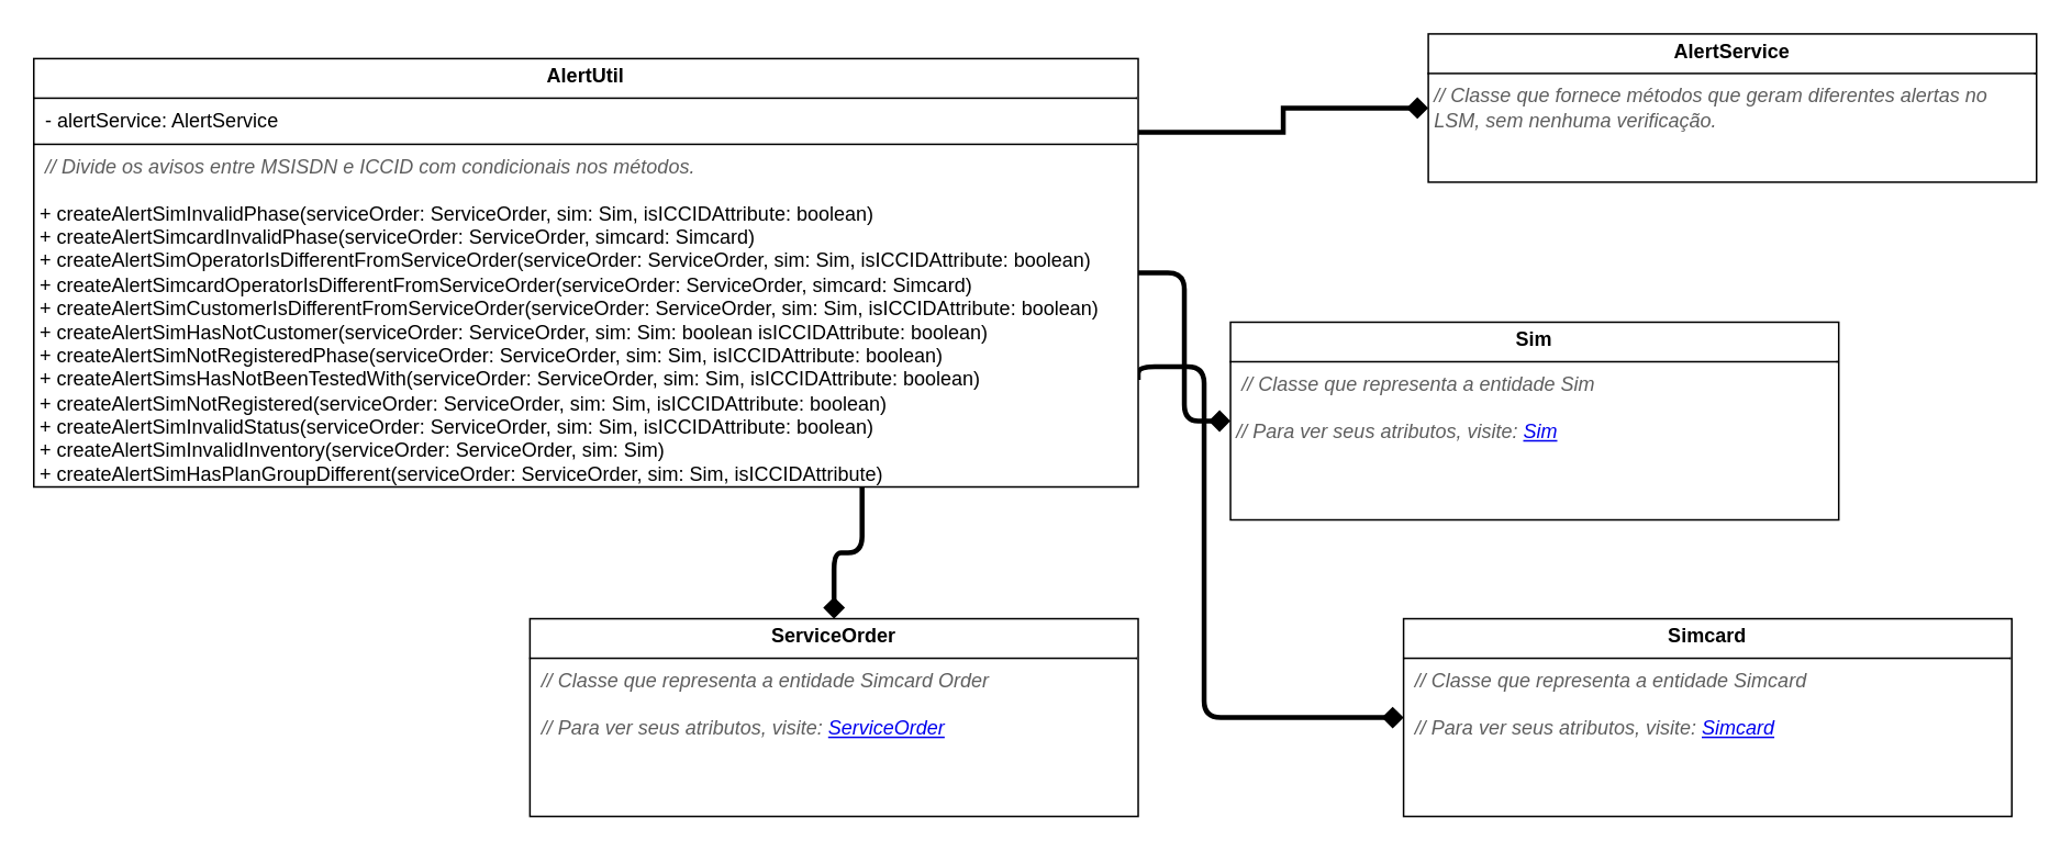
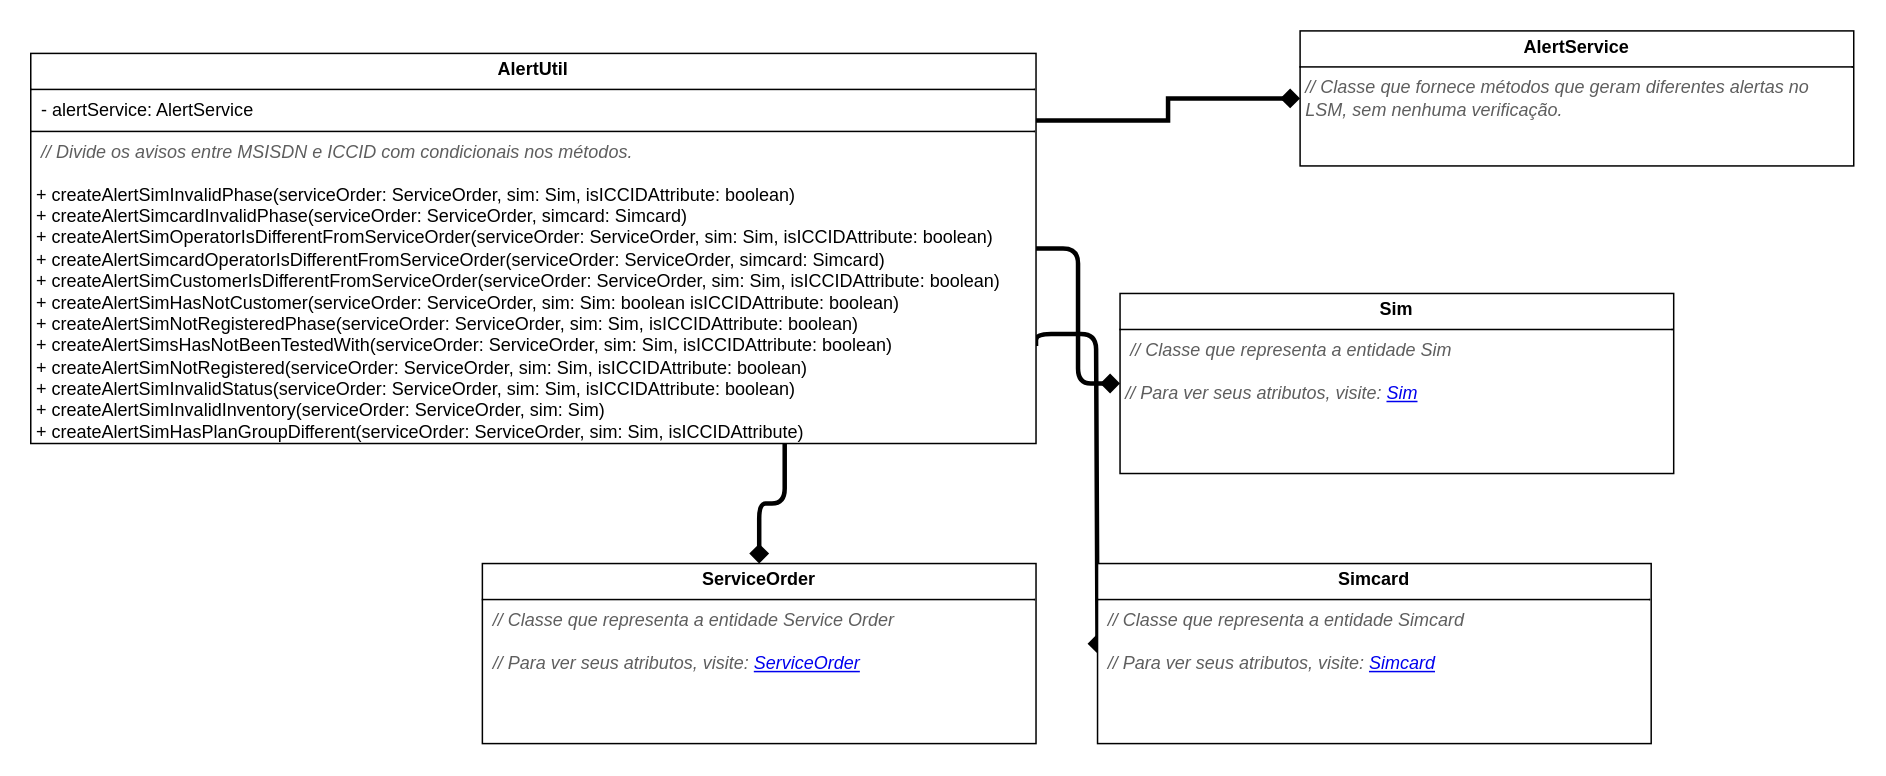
- <mxCell id="10" value="&lt;p style=&quot;margin:0px;margin-top:4px;text-align:center;&quot;&gt;&lt;b&gt;ServiceOrder&lt;/b&gt;&lt;/p&gt;&lt;hr size=&quot;1&quot; style=&quot;border-style:solid;&quot;&gt;&lt;p style=&quot;margin:0px;margin-left:4px;&quot;&gt;&amp;nbsp;&lt;i&gt;&lt;font color=&quot;#5e5e5e&quot;&gt;// Classe que representa a entidade Simcard Order&lt;/font&gt;&lt;/i&gt;&lt;/p&gt;&lt;p style=&quot;margin:0px;margin-left:4px;&quot;&gt;&lt;i&gt;&lt;font color=&quot;#5e5e5e&quot;&gt;&lt;br&gt;&lt;/font&gt;&lt;/i&gt;&lt;/p&gt;&lt;p style=&quot;margin:0px;margin-left:4px;&quot;&gt;&lt;i&gt;&lt;font color=&quot;#5e5e5e&quot;&gt;&amp;nbsp;// Para ver seus atributos, visite: &lt;a href=&quot;https://app.diagrams.net/#HGiovanniMendesC%2Fdiagrama-classes-LSM%2Fmain%2FServiceOrder.drawio#%7B%22pageId%22%3A%222EBOzLPNM899C_6N9tym%22%7D&quot;&gt;ServiceOrder&lt;/a&gt;&lt;/font&gt;&lt;/i&gt;&lt;/p&gt;" style="verticalAlign=top;align=left;overflow=fill;html=1;whiteSpace=wrap;" vertex="1" parent="1"><mxGeometry x="321" y="375" width="369" height="120" as="geometry" /></mxCell>
+ <mxCell id="10" value="&lt;p style=&quot;margin:0px;margin-top:4px;text-align:center;&quot;&gt;&lt;b&gt;ServiceOrder&lt;/b&gt;&lt;/p&gt;&lt;hr size=&quot;1&quot; style=&quot;border-style:solid;&quot;&gt;&lt;p style=&quot;margin:0px;margin-left:4px;&quot;&gt;&amp;nbsp;&lt;i&gt;&lt;font color=&quot;#5e5e5e&quot;&gt;// Classe que representa a entidade Service Order&lt;/font&gt;&lt;/i&gt;&lt;/p&gt;&lt;p style=&quot;margin:0px;margin-left:4px;&quot;&gt;&lt;i&gt;&lt;font color=&quot;#5e5e5e&quot;&gt;&lt;br&gt;&lt;/font&gt;&lt;/i&gt;&lt;/p&gt;&lt;p style=&quot;margin:0px;margin-left:4px;&quot;&gt;&lt;i&gt;&lt;font color=&quot;#5e5e5e&quot;&gt;&amp;nbsp;// Para ver seus atributos, visite: &lt;a href=&quot;https://app.diagrams.net/#HGiovanniMendesC%2Fdiagrama-classes-LSM%2Fmain%2FServiceOrder.drawio#%7B%22pageId%22%3A%222EBOzLPNM899C_6N9tym%22%7D&quot;&gt;ServiceOrder&lt;/a&gt;&lt;/font&gt;&lt;/i&gt;&lt;/p&gt;" style="verticalAlign=top;align=left;overflow=fill;html=1;whiteSpace=wrap;" vertex="1" parent="1"><mxGeometry x="321" y="375" width="369" height="120" as="geometry" /></mxCell>
- <mxCell id="9" value="&lt;p style=&quot;margin:0px;margin-top:4px;text-align:center;&quot;&gt;&lt;b&gt;Simcard&lt;/b&gt;&lt;/p&gt;&lt;hr size=&quot;1&quot; style=&quot;border-style:solid;&quot;&gt;&lt;p style=&quot;margin:0px;margin-left:4px;&quot;&gt;&lt;i&gt;&lt;font color=&quot;#5e5e5e&quot;&gt;&amp;nbsp;// Classe que representa a entidade Simcard&lt;/font&gt;&lt;/i&gt;&lt;/p&gt;&lt;p style=&quot;margin:0px;margin-left:4px;&quot;&gt;&lt;i&gt;&lt;font color=&quot;#5e5e5e&quot;&gt;&lt;br&gt;&lt;/font&gt;&lt;/i&gt;&lt;/p&gt;&lt;p style=&quot;margin:0px;margin-left:4px;&quot;&gt;&lt;i&gt;&lt;font color=&quot;#5e5e5e&quot;&gt;&amp;nbsp;// Para ver seus atributos, visite: &lt;a href=&quot;https://app.diagrams.net/#HGiovanniMendesC%2Fdiagrama-classes-LSM%2Fmain%2FSimcard.drawio#%7B%22pageId%22%3A%22Qr7C4V2x-PXOIc3cPiJR%22%7D&quot;&gt;Simcard&lt;/a&gt;&lt;/font&gt;&lt;/i&gt;&lt;/p&gt;" style="verticalAlign=top;align=left;overflow=fill;html=1;whiteSpace=wrap;" vertex="1" parent="1"><mxGeometry x="851" y="375" width="369" height="120" as="geometry" /></mxCell>
+ <mxCell id="9" value="&lt;p style=&quot;margin:0px;margin-top:4px;text-align:center;&quot;&gt;&lt;b&gt;Simcard&lt;/b&gt;&lt;/p&gt;&lt;hr size=&quot;1&quot; style=&quot;border-style:solid;&quot;&gt;&lt;p style=&quot;margin:0px;margin-left:4px;&quot;&gt;&lt;i&gt;&lt;font color=&quot;#5e5e5e&quot;&gt;&amp;nbsp;// Classe que representa a entidade Simcard&lt;/font&gt;&lt;/i&gt;&lt;/p&gt;&lt;p style=&quot;margin:0px;margin-left:4px;&quot;&gt;&lt;i&gt;&lt;font color=&quot;#5e5e5e&quot;&gt;&lt;br&gt;&lt;/font&gt;&lt;/i&gt;&lt;/p&gt;&lt;p style=&quot;margin:0px;margin-left:4px;&quot;&gt;&lt;i&gt;&lt;font color=&quot;#5e5e5e&quot;&gt;&amp;nbsp;// Para ver seus atributos, visite: &lt;a href=&quot;https://app.diagrams.net/#HGiovanniMendesC%2Fdiagrama-classes-LSM%2Fmain%2FSimcard.drawio#%7B%22pageId%22%3A%22Qr7C4V2x-PXOIc3cPiJR%22%7D&quot;&gt;Simcard&lt;/a&gt;&lt;/font&gt;&lt;/i&gt;&lt;/p&gt;" style="verticalAlign=top;align=left;overflow=fill;html=1;whiteSpace=wrap;" vertex="1" parent="1"><mxGeometry x="731" y="375" width="369" height="120" as="geometry" /></mxCell>
